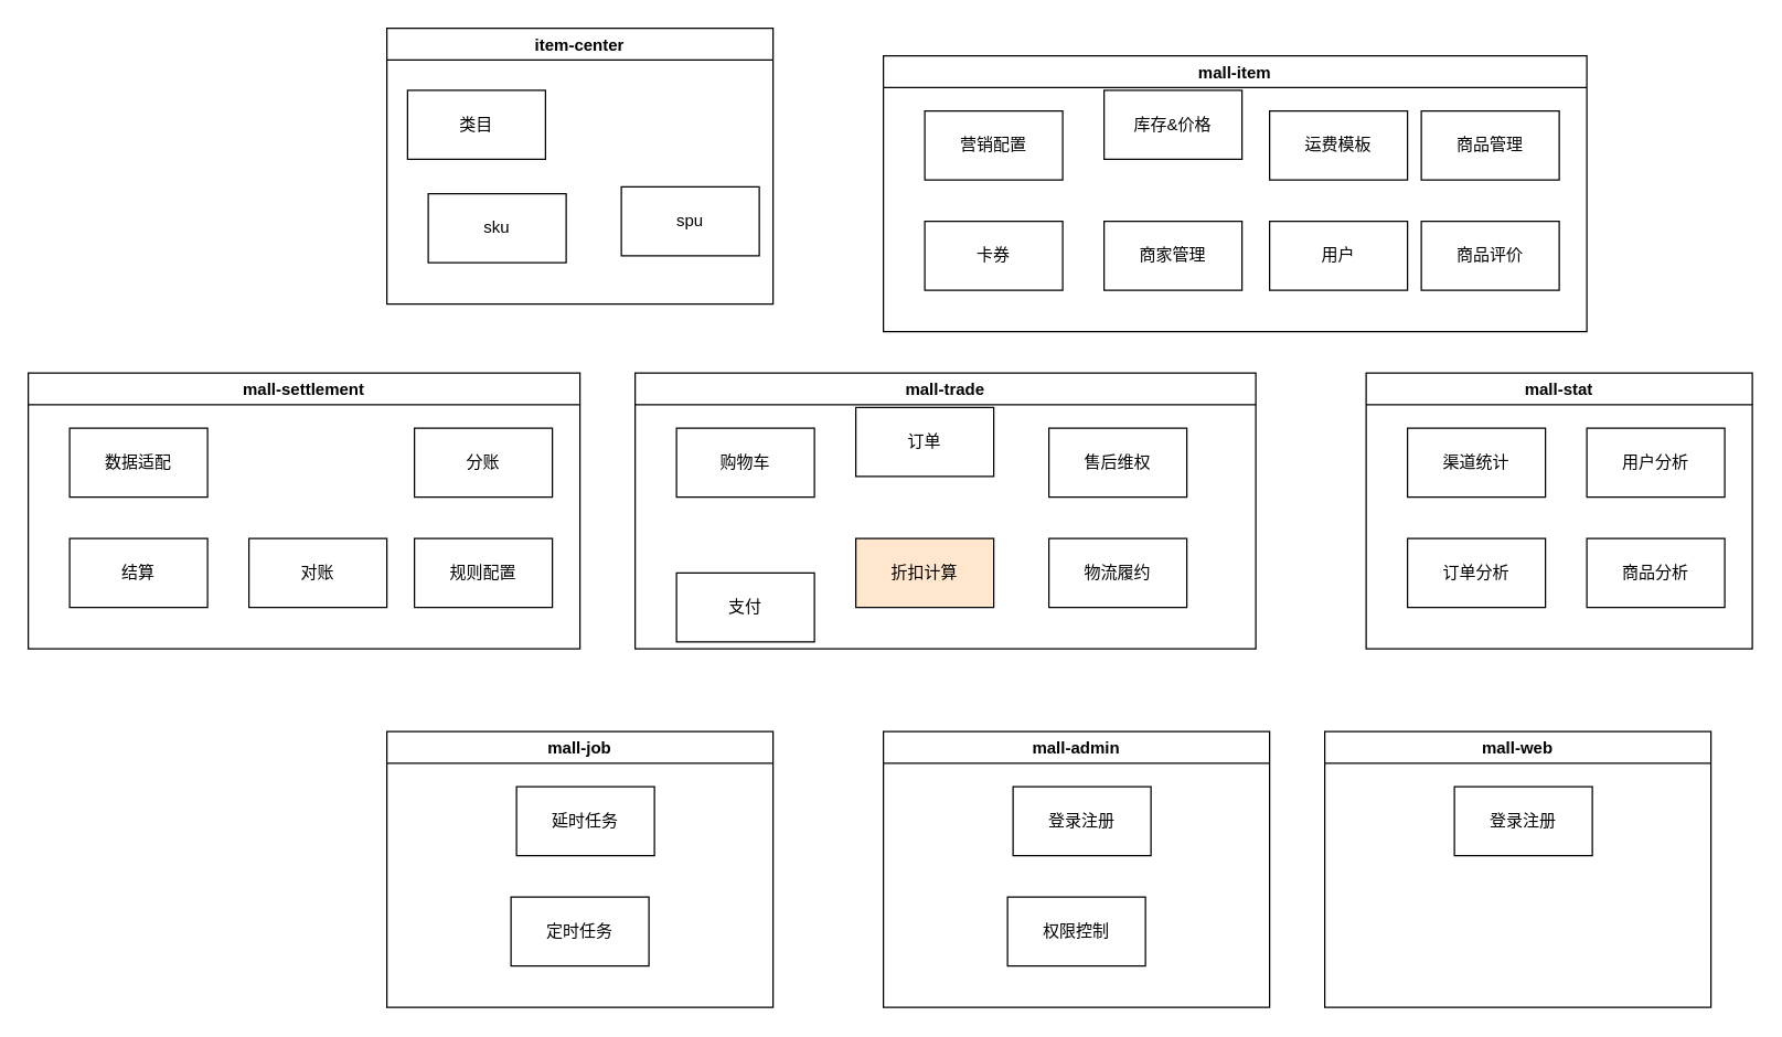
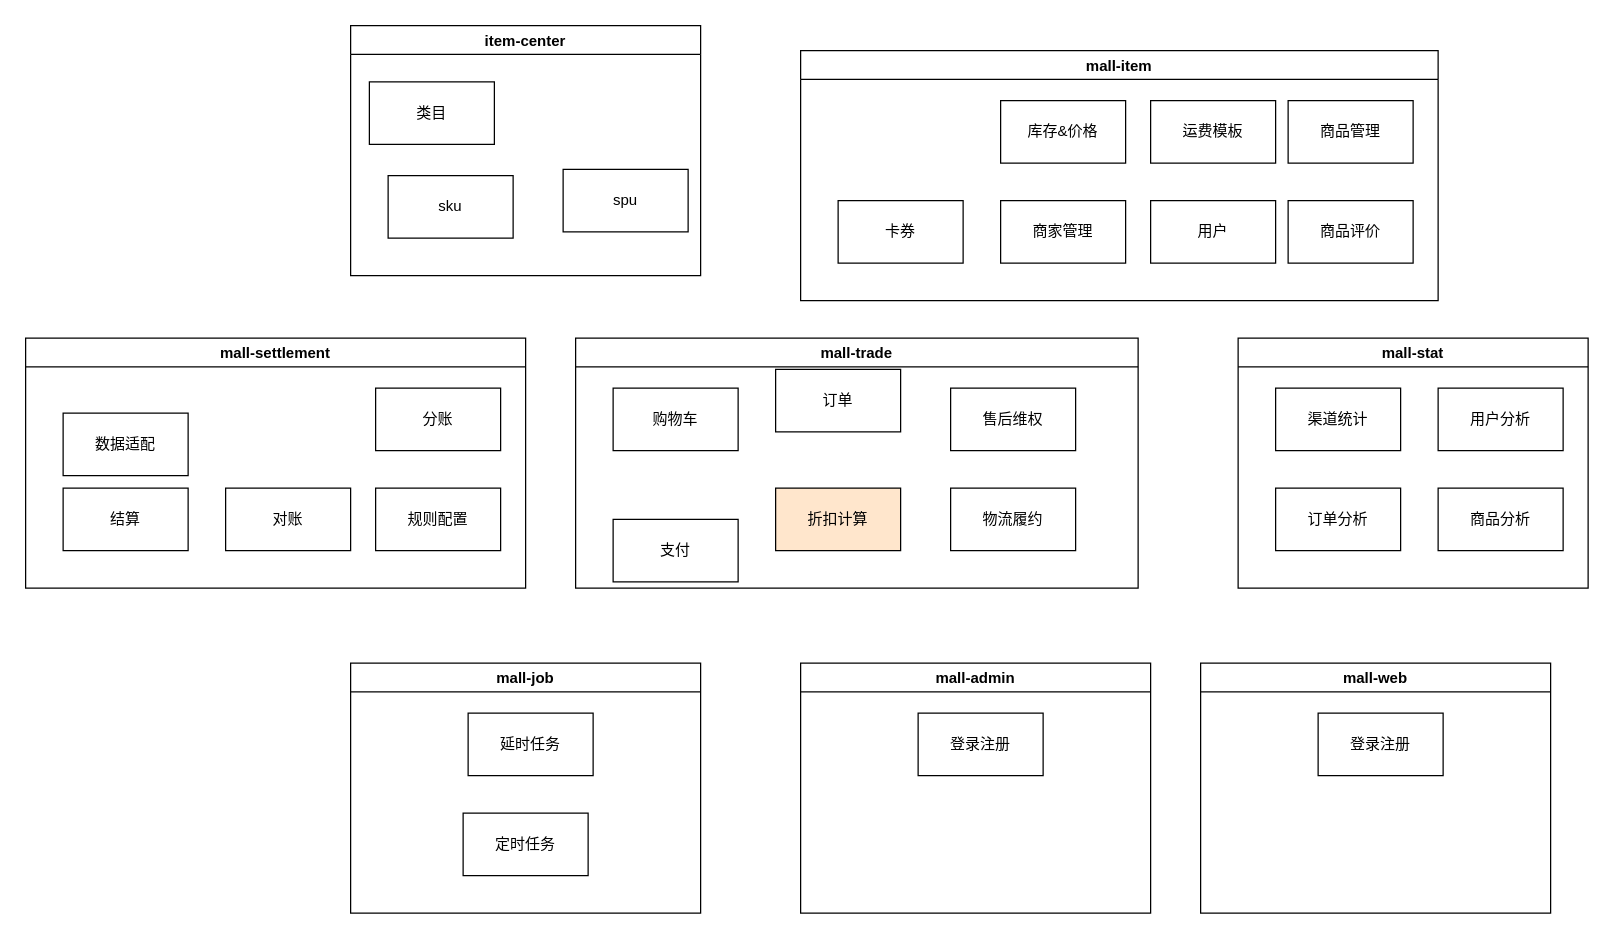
- <mxCell id="15" value="库存&amp;amp;价格" style="rounded=0;whiteSpace=wrap;html=1;" vertex="1" parent="13"><mxGeometry x="160" y="25" width="100" height="50" as="geometry" /></mxCell>
+ <mxCell id="15" value="库存&amp;amp;价格" style="rounded=0;whiteSpace=wrap;html=1;" vertex="1" parent="13"><mxGeometry x="160" y="40" width="100" height="50" as="geometry" /></mxCell>
- <mxCell id="14" value="营销配置" style="rounded=0;whiteSpace=wrap;html=1;" vertex="1" parent="13"><mxGeometry x="30" y="40" width="100" height="50" as="geometry" /></mxCell>
- <mxCell id="23" value="数据适配" style="rounded=0;whiteSpace=wrap;html=1;" vertex="1" parent="22"><mxGeometry x="30" y="40" width="100" height="50" as="geometry" /></mxCell>
+ <mxCell id="23" value="数据适配" style="rounded=0;whiteSpace=wrap;html=1;" vertex="1" parent="22"><mxGeometry x="30" y="60" width="100" height="50" as="geometry" /></mxCell>
- <mxCell id="38" value="权限控制" style="rounded=0;whiteSpace=wrap;html=1;" vertex="1" parent="36"><mxGeometry x="90" y="120" width="100" height="50" as="geometry" /></mxCell>
